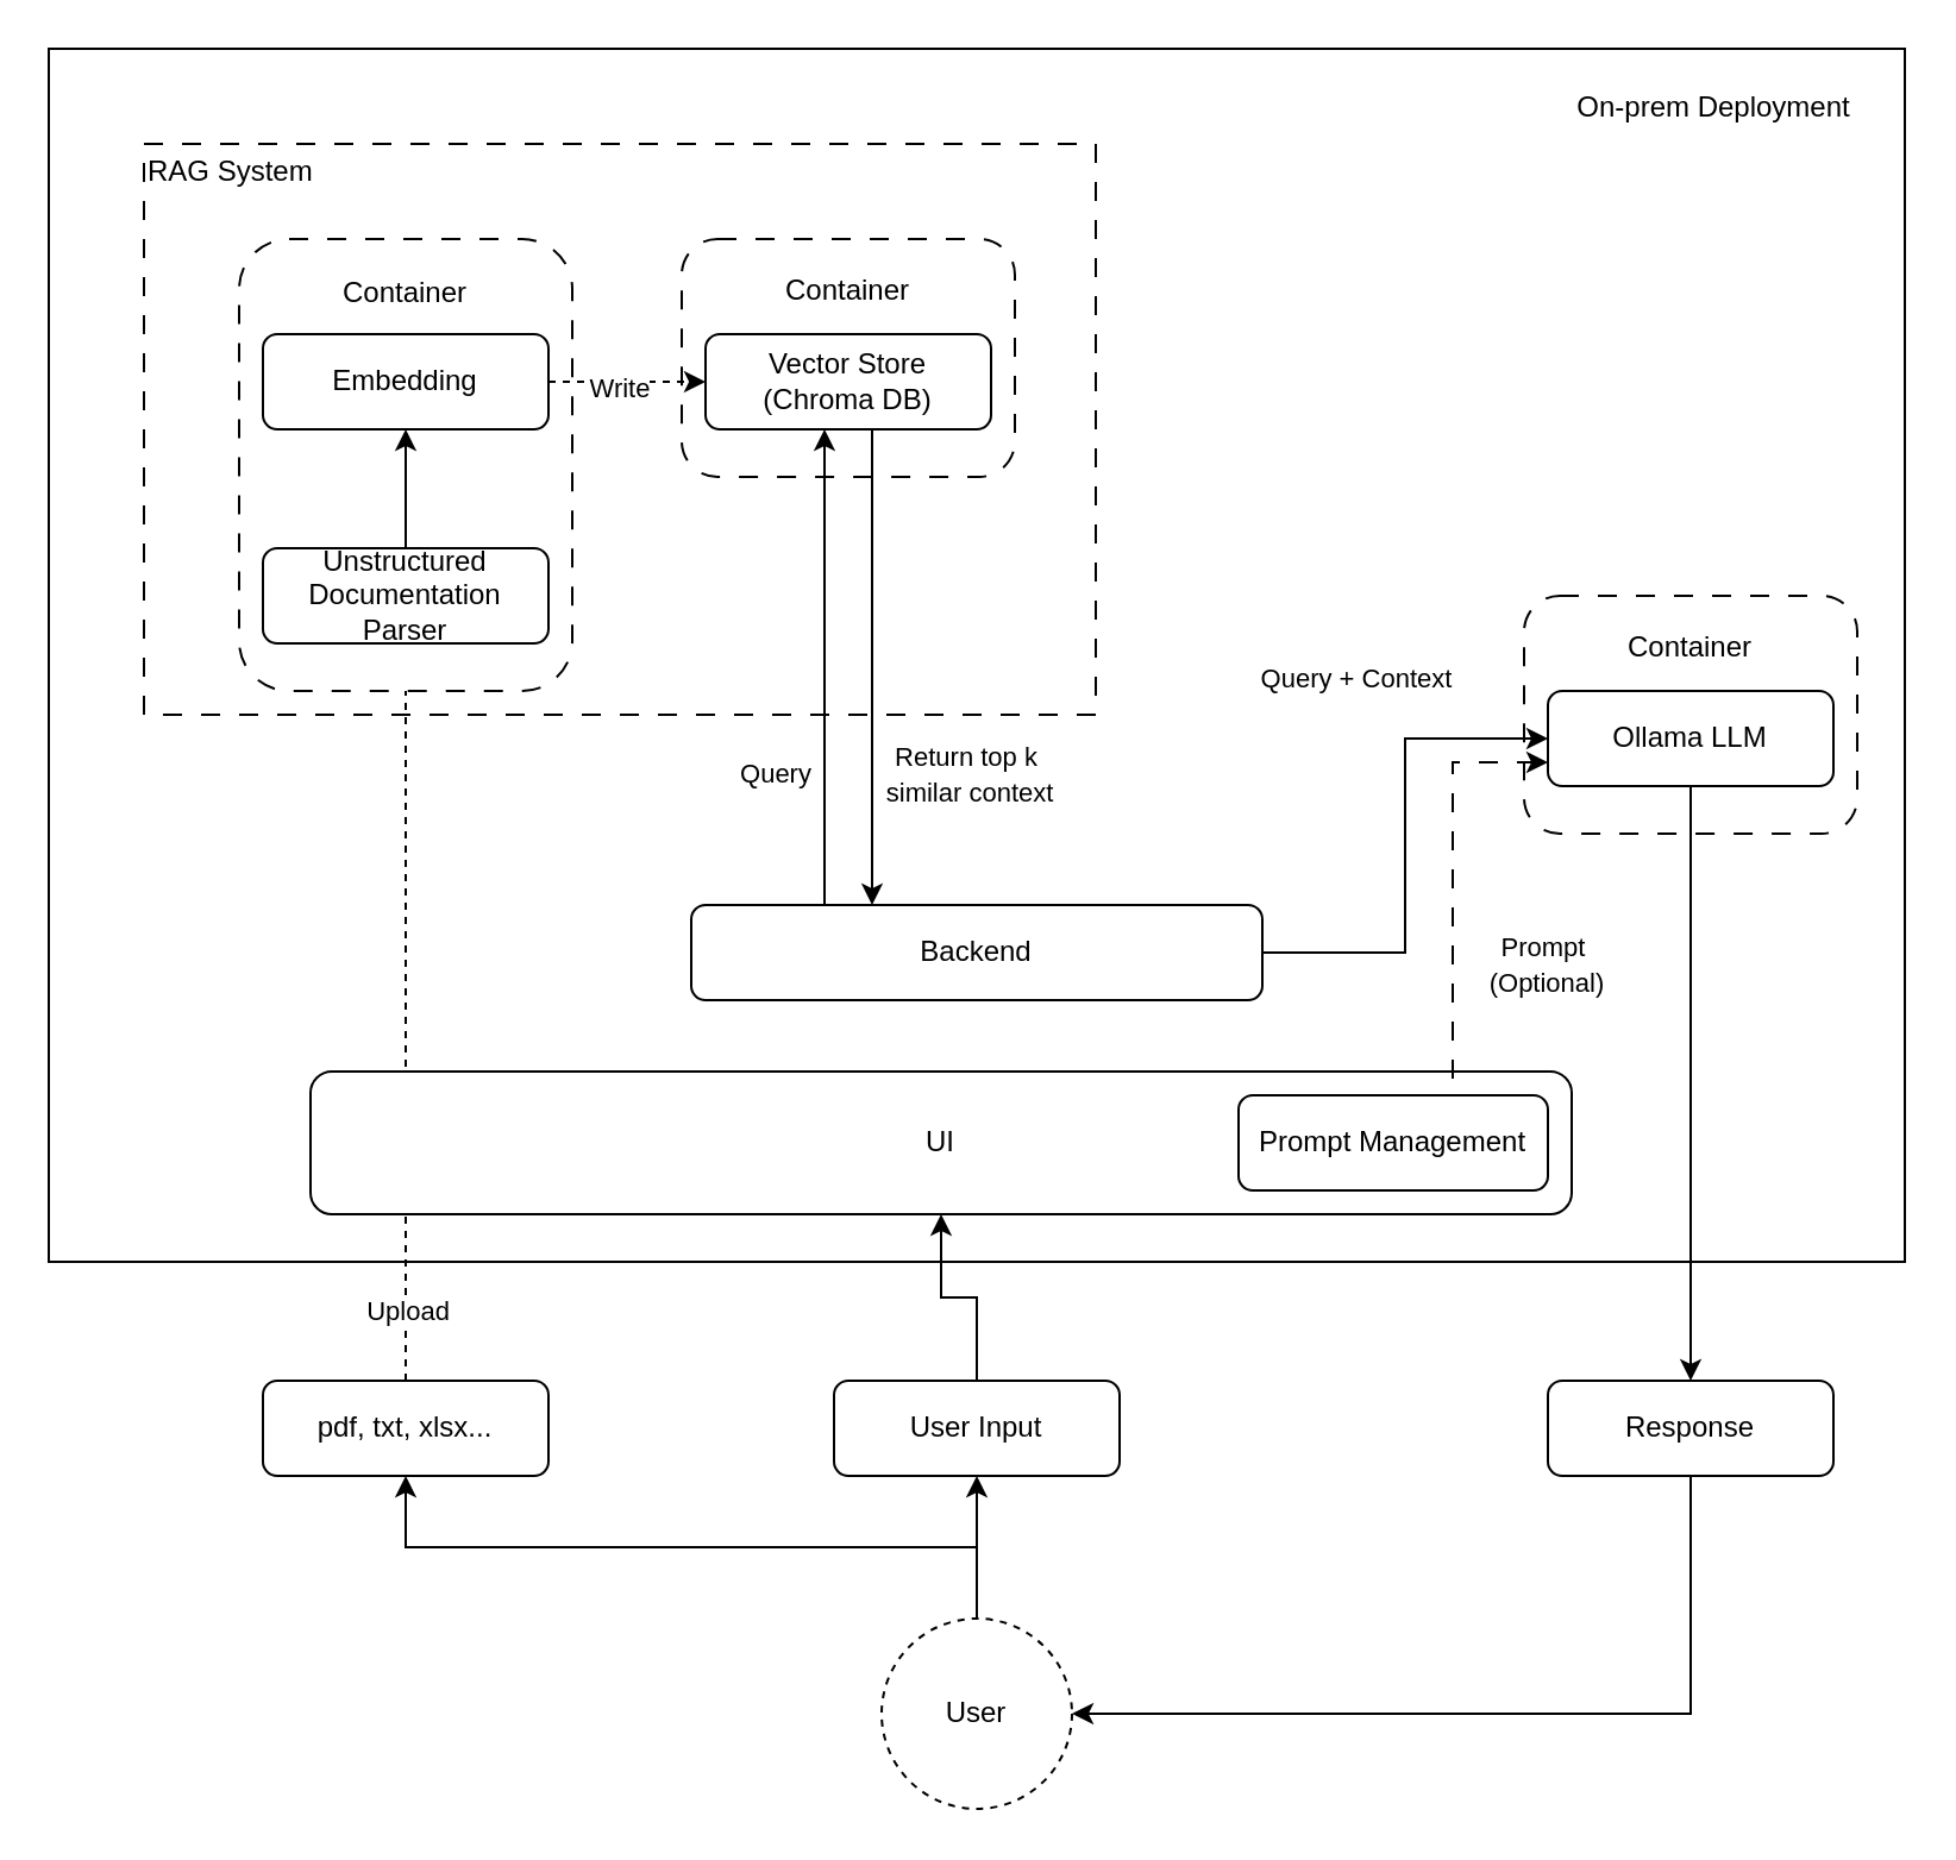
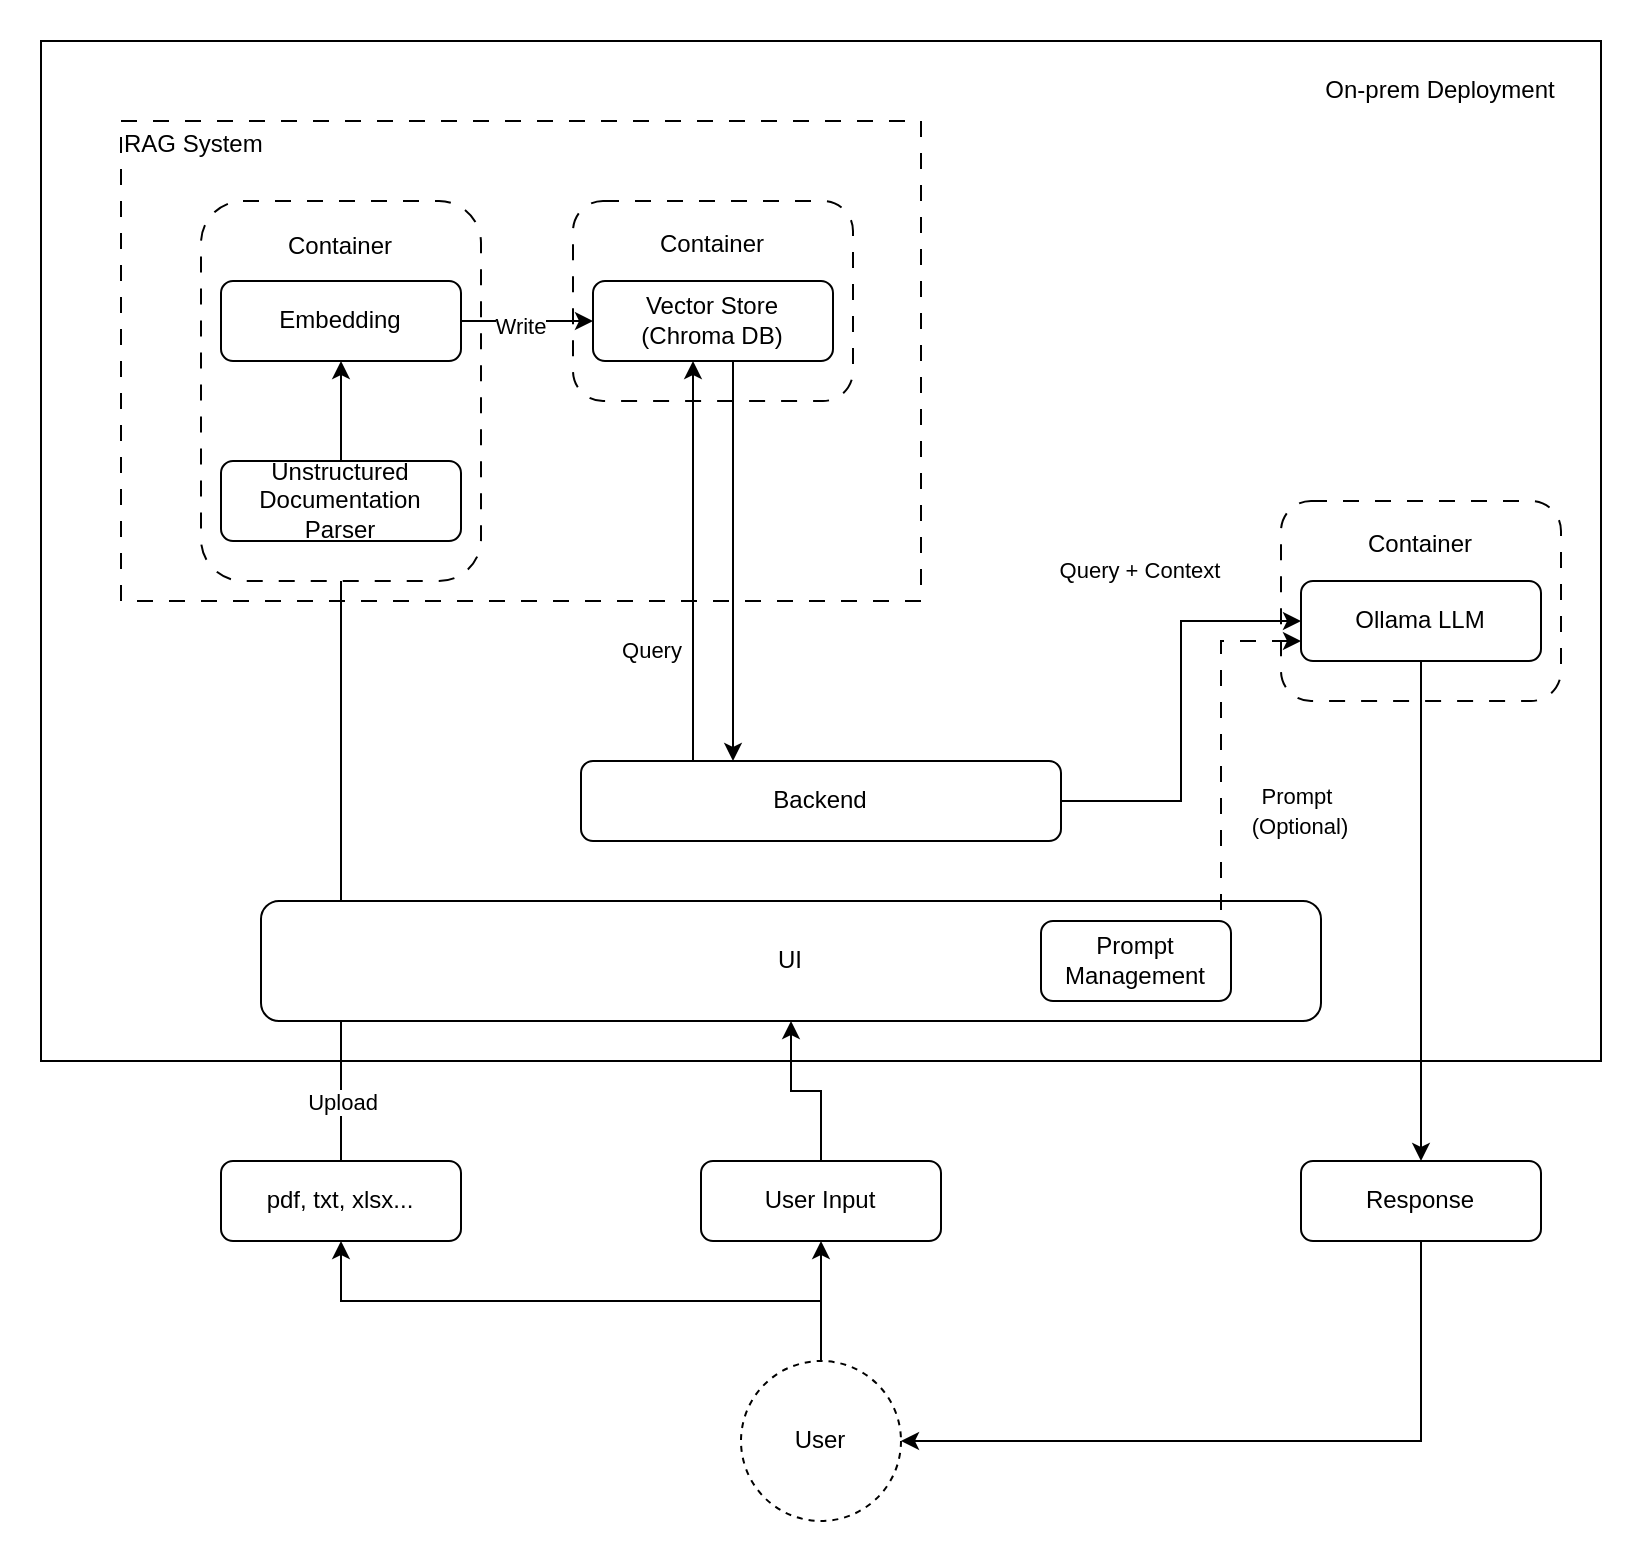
- <mxCell id="25" style="edgeStyle=orthogonalEdgeStyle;rounded=0;orthogonalLoop=1;jettySize=auto;html=1;exitX=1;exitY=0.5;exitDx=0;exitDy=0;entryX=0;entryY=0.5;entryDx=0;entryDy=0;dashed=1;" parent="1" source="18" target="22" edge="1"><mxGeometry relative="1" as="geometry" /></mxCell>
+ <mxCell id="25" style="edgeStyle=orthogonalEdgeStyle;rounded=0;orthogonalLoop=1;jettySize=auto;html=1;exitX=1;exitY=0.5;exitDx=0;exitDy=0;entryX=0;entryY=0.5;entryDx=0;entryDy=0;" parent="1" source="18" target="22" edge="1"><mxGeometry relative="1" as="geometry" /></mxCell>
- <mxCell id="16" value="&lt;span style=&quot;font-size: 11px; text-wrap: nowrap; background-color: rgb(255, 255, 255);&quot;&gt;Return top k&lt;br&gt;&amp;nbsp;similar context&lt;/span&gt;" style="text;html=1;align=center;verticalAlign=middle;whiteSpace=wrap;rounded=0;" vertex="1" parent="1"><mxGeometry x="376" y="310" width="60" height="30" as="geometry" /></mxCell>
- <mxCell id="5" style="edgeStyle=orthogonalEdgeStyle;rounded=0;orthogonalLoop=1;jettySize=auto;html=1;exitX=0.5;exitY=0;exitDx=0;exitDy=0;entryX=0.5;entryY=1;entryDx=0;entryDy=0;dashed=1;" parent="1" source="9" target="19" edge="1"><mxGeometry relative="1" as="geometry" /></mxCell>
+ <mxCell id="5" style="edgeStyle=orthogonalEdgeStyle;rounded=0;orthogonalLoop=1;jettySize=auto;html=1;exitX=0.5;exitY=0;exitDx=0;exitDy=0;entryX=0.5;entryY=1;entryDx=0;entryDy=0;" parent="1" source="9" target="19" edge="1"><mxGeometry relative="1" as="geometry" /></mxCell>
- <mxCell id="13" value="Prompt Management" style="rounded=1;whiteSpace=wrap;html=1;" vertex="1" parent="1"><mxGeometry x="520" y="460" width="130" height="40" as="geometry" /></mxCell>
+ <mxCell id="13" value="Prompt Management" style="rounded=1;whiteSpace=wrap;html=1;" vertex="1" parent="1"><mxGeometry x="520" y="460" width="95" height="40" as="geometry" /></mxCell>
